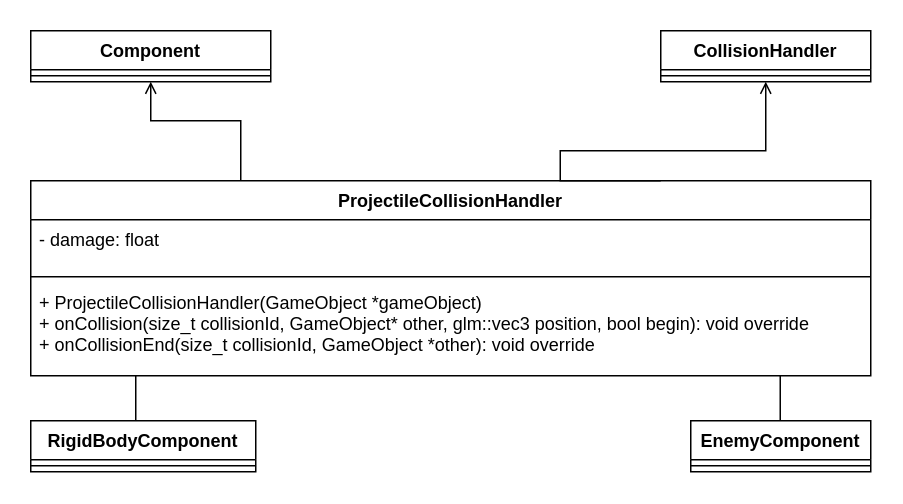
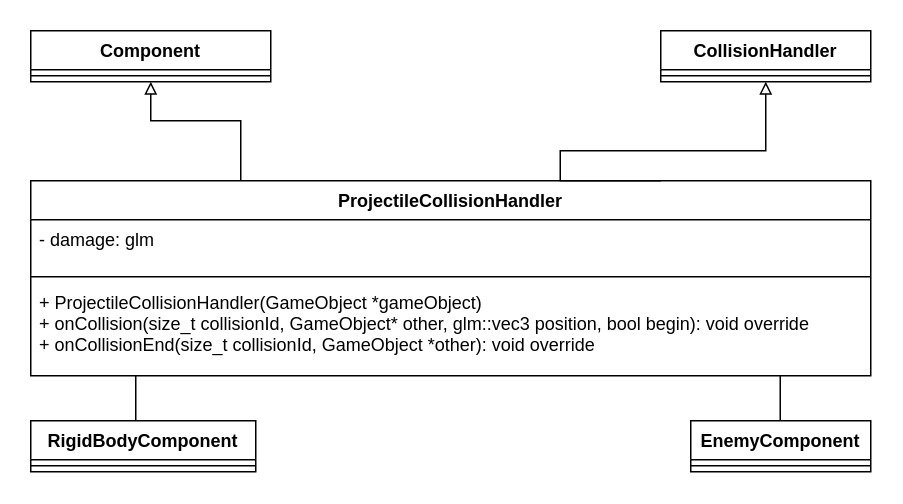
- <mxCell id="2" style="edgeStyle=orthogonalEdgeStyle;rounded=0;orthogonalLoop=1;jettySize=auto;html=1;exitX=0.5;exitY=0;exitDx=0;exitDy=0;entryX=0.5;entryY=1;entryDx=0;entryDy=0;endArrow=open;endFill=0;" parent="1" source="3" target="7" edge="1"><mxGeometry relative="1" as="geometry"><Array as="points"><mxPoint x="160" y="120" /><mxPoint x="160" y="80" /><mxPoint x="100" y="80" /></Array><mxPoint x="209.92" y="-168.94" as="targetPoint" /></mxGeometry></mxCell>
+ <mxCell id="2" style="edgeStyle=orthogonalEdgeStyle;rounded=0;orthogonalLoop=1;jettySize=auto;html=1;exitX=0.5;exitY=0;exitDx=0;exitDy=0;entryX=0.5;entryY=1;entryDx=0;entryDy=0;endArrow=block;endFill=0;" parent="1" source="3" target="7" edge="1"><mxGeometry relative="1" as="geometry"><Array as="points"><mxPoint x="160" y="120" /><mxPoint x="160" y="80" /><mxPoint x="100" y="80" /></Array><mxPoint x="209.92" y="-168.94" as="targetPoint" /></mxGeometry></mxCell>
- <mxCell id="9" style="edgeStyle=orthogonalEdgeStyle;rounded=0;orthogonalLoop=1;jettySize=auto;html=1;exitX=0.75;exitY=0;exitDx=0;exitDy=0;endArrow=open;endFill=0;entryX=0.5;entryY=1;entryDx=0;entryDy=0;" parent="1" source="3" target="14" edge="1"><mxGeometry relative="1" as="geometry"><Array as="points"><mxPoint x="373" y="120" /><mxPoint x="373" y="100" /><mxPoint x="510" y="100" /></Array><mxPoint x="265" y="130" as="sourcePoint" /><mxPoint x="617" y="-290" as="targetPoint" /></mxGeometry></mxCell>
+ <mxCell id="9" style="edgeStyle=orthogonalEdgeStyle;rounded=0;orthogonalLoop=1;jettySize=auto;html=1;exitX=0.75;exitY=0;exitDx=0;exitDy=0;endArrow=block;endFill=0;entryX=0.5;entryY=1;entryDx=0;entryDy=0;" parent="1" source="3" target="14" edge="1"><mxGeometry relative="1" as="geometry"><Array as="points"><mxPoint x="373" y="120" /><mxPoint x="373" y="100" /><mxPoint x="510" y="100" /></Array><mxPoint x="265" y="130" as="sourcePoint" /><mxPoint x="617" y="-290" as="targetPoint" /></mxGeometry></mxCell>
- <mxCell id="4" value="- damage: float" style="text;strokeColor=none;fillColor=none;align=left;verticalAlign=top;spacingLeft=4;spacingRight=4;overflow=hidden;rotatable=0;points=[[0,0.5],[1,0.5]];portConstraint=eastwest;" parent="3" vertex="1"><mxGeometry y="26" width="560" height="34" as="geometry" /></mxCell>
+ <mxCell id="4" value="- damage: glm" style="text;strokeColor=none;fillColor=none;align=left;verticalAlign=top;spacingLeft=4;spacingRight=4;overflow=hidden;rotatable=0;points=[[0,0.5],[1,0.5]];portConstraint=eastwest;" parent="3" vertex="1"><mxGeometry y="26" width="560" height="34" as="geometry" /></mxCell>
